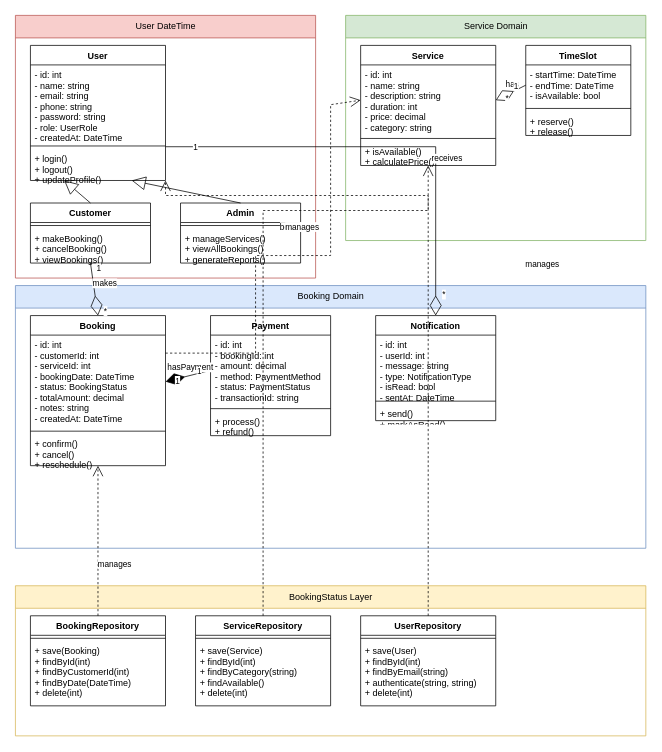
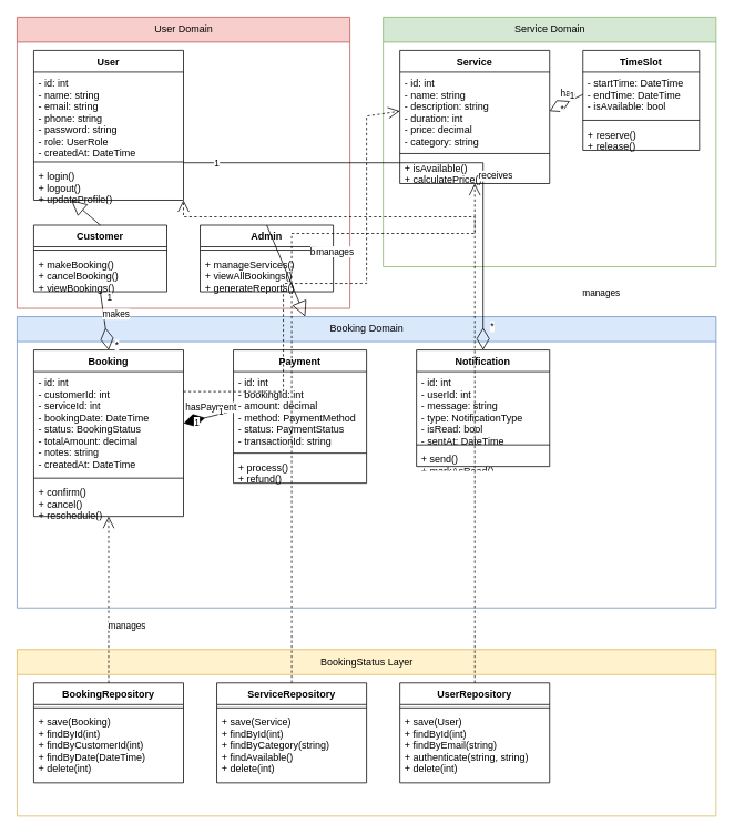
- <mxCell id="2" value="User DateTime" style="swimlane;fontStyle=0;childLayout=stackLayout;horizontal=1;startSize=30;horizontalStack=0;resizeParent=1;resizeParentMax=0;resizeLast=0;collapsible=1;marginBottom=0;html=1;fillColor=#f8cecc;strokeColor=#b85450;" parent="1" vertex="1"><mxGeometry x="20" y="20" width="400" height="350" as="geometry"><mxRectangle x="40" y="40" width="120" height="30" as="alternateBounds" /></mxGeometry></mxCell>
+ <mxCell id="2" value="User Domain" style="swimlane;fontStyle=0;childLayout=stackLayout;horizontal=1;startSize=30;horizontalStack=0;resizeParent=1;resizeParentMax=0;resizeLast=0;collapsible=1;marginBottom=0;html=1;fillColor=#f8cecc;strokeColor=#b85450;" parent="1" vertex="1"><mxGeometry x="20" y="20" width="400" height="350" as="geometry"><mxRectangle x="40" y="40" width="120" height="30" as="alternateBounds" /></mxGeometry></mxCell>
- <mxCell id="46" value="" style="endArrow=block;endSize=16;endFill=0;html=1;rounded=0;exitX=0.5;exitY=0;exitDx=0;exitDy=0;entryX=0.75;entryY=1;entryDx=0;entryDy=0;" parent="1" source="10" target="3" edge="1"><mxGeometry width="160" relative="1" as="geometry"><mxPoint x="320" y="260" as="sourcePoint" /><mxPoint x="180" y="240" as="targetPoint" /></mxGeometry></mxCell>
+ <mxCell id="46" value="" style="endArrow=block;endSize=16;endFill=0;html=1;rounded=0;exitX=0.5;exitY=0;exitDx=0;exitDy=0;" parent="1" source="10" target="22" edge="1"><mxGeometry width="160" relative="1" as="geometry"><mxPoint x="320" y="260" as="sourcePoint" /><mxPoint x="180" y="240" as="targetPoint" /></mxGeometry></mxCell>
